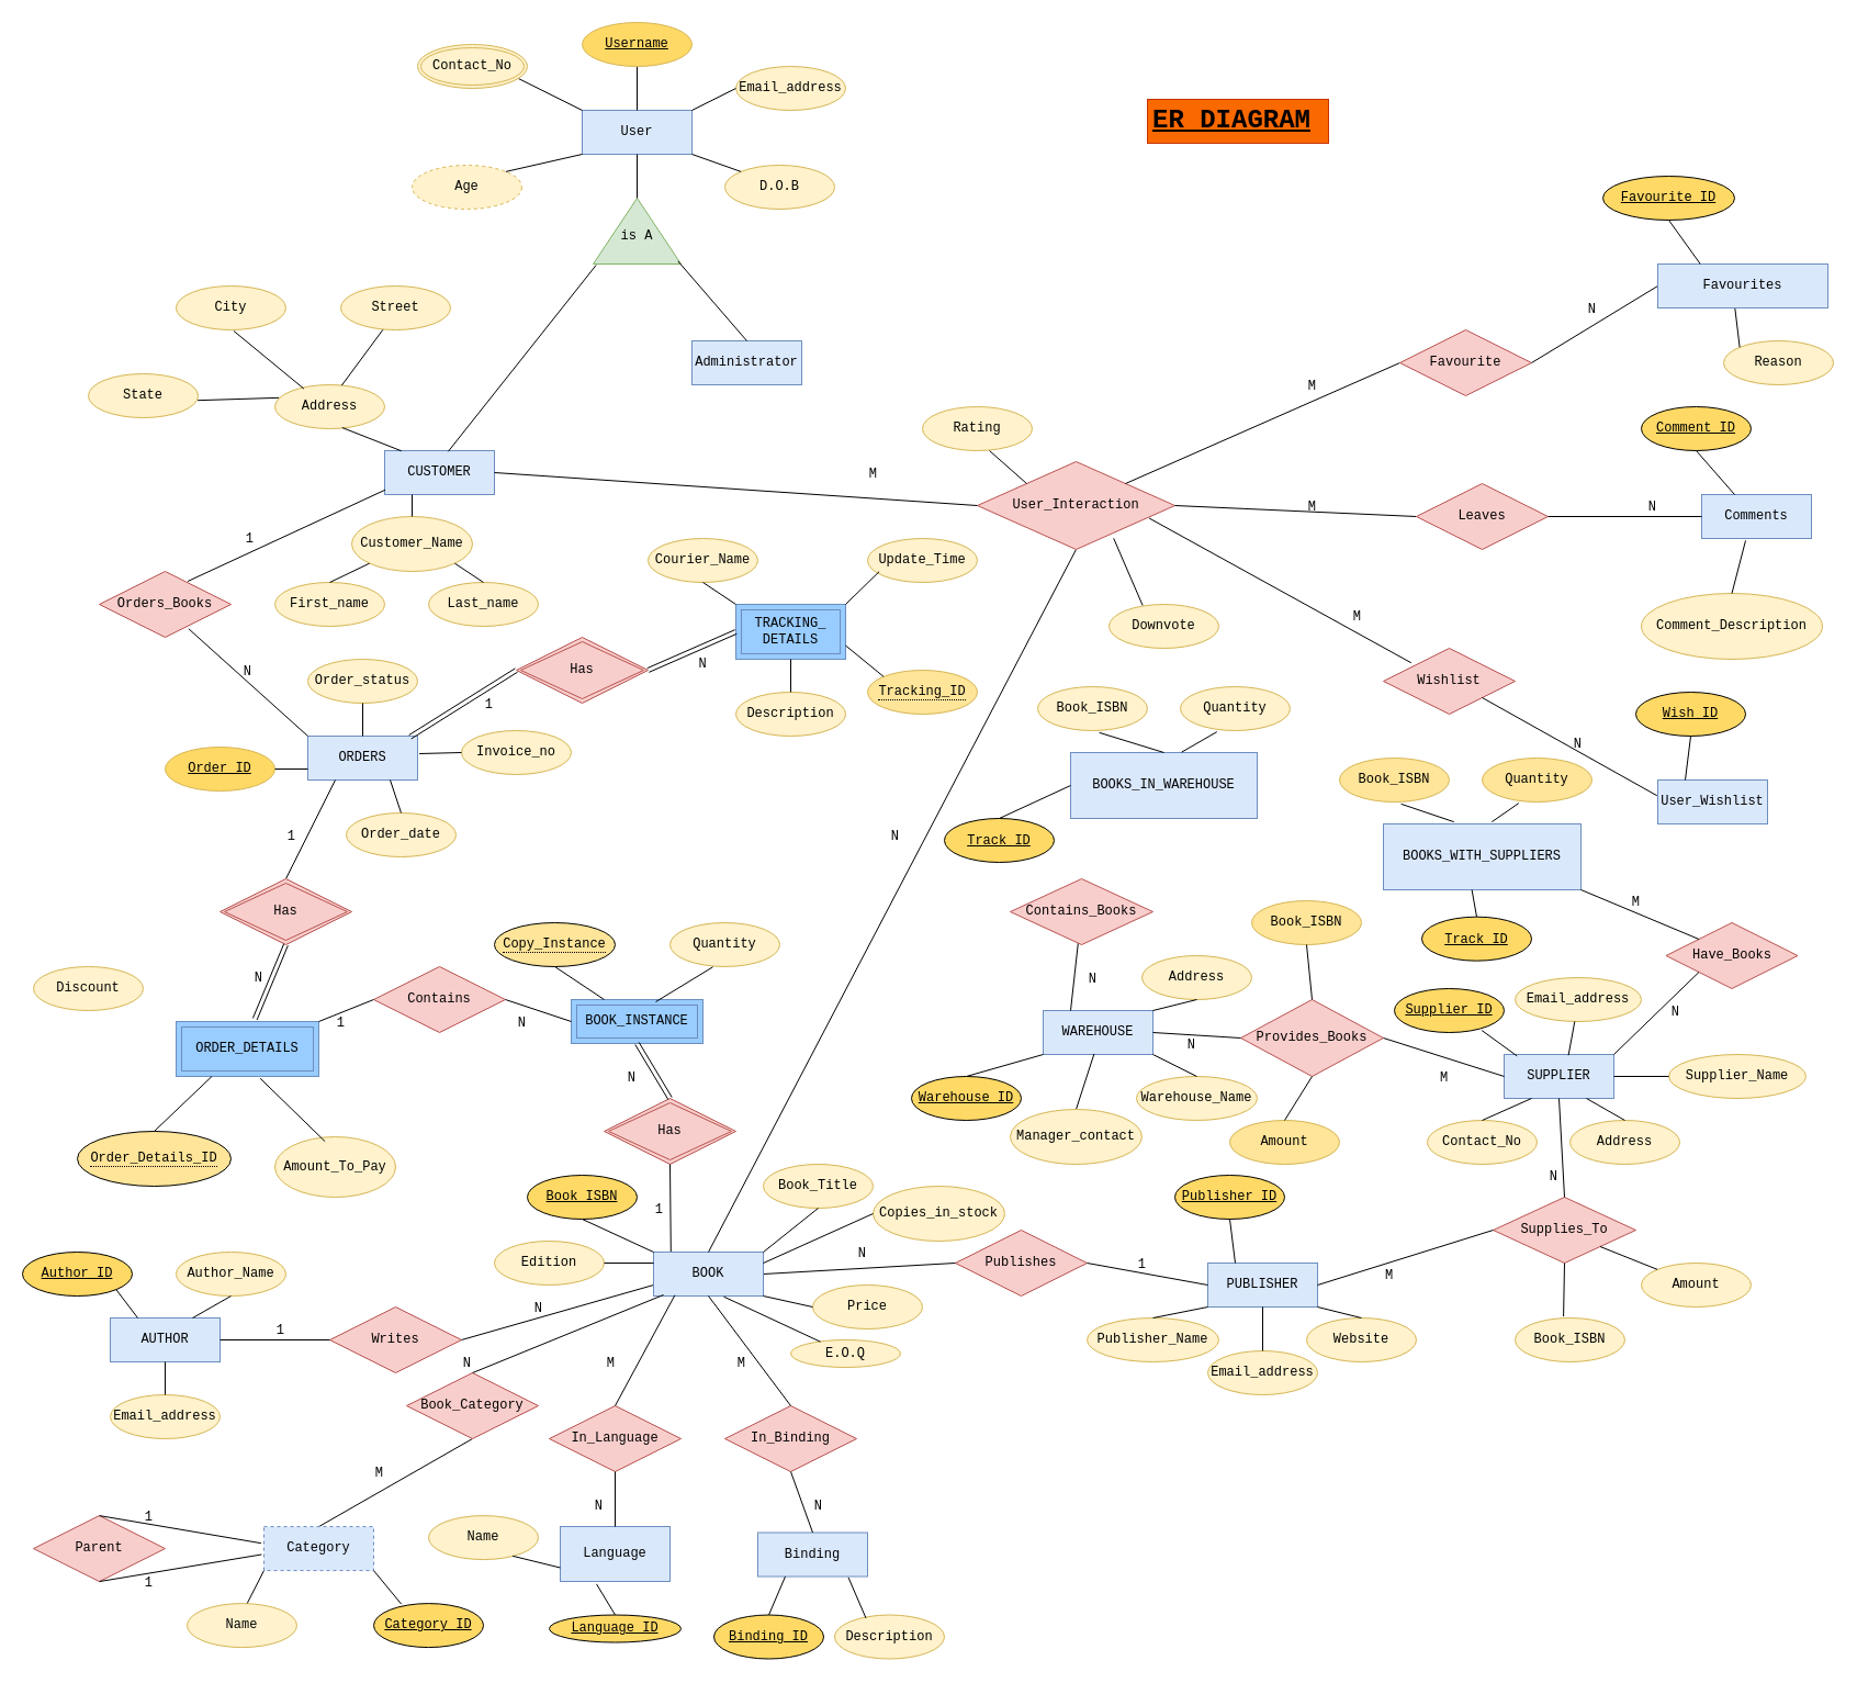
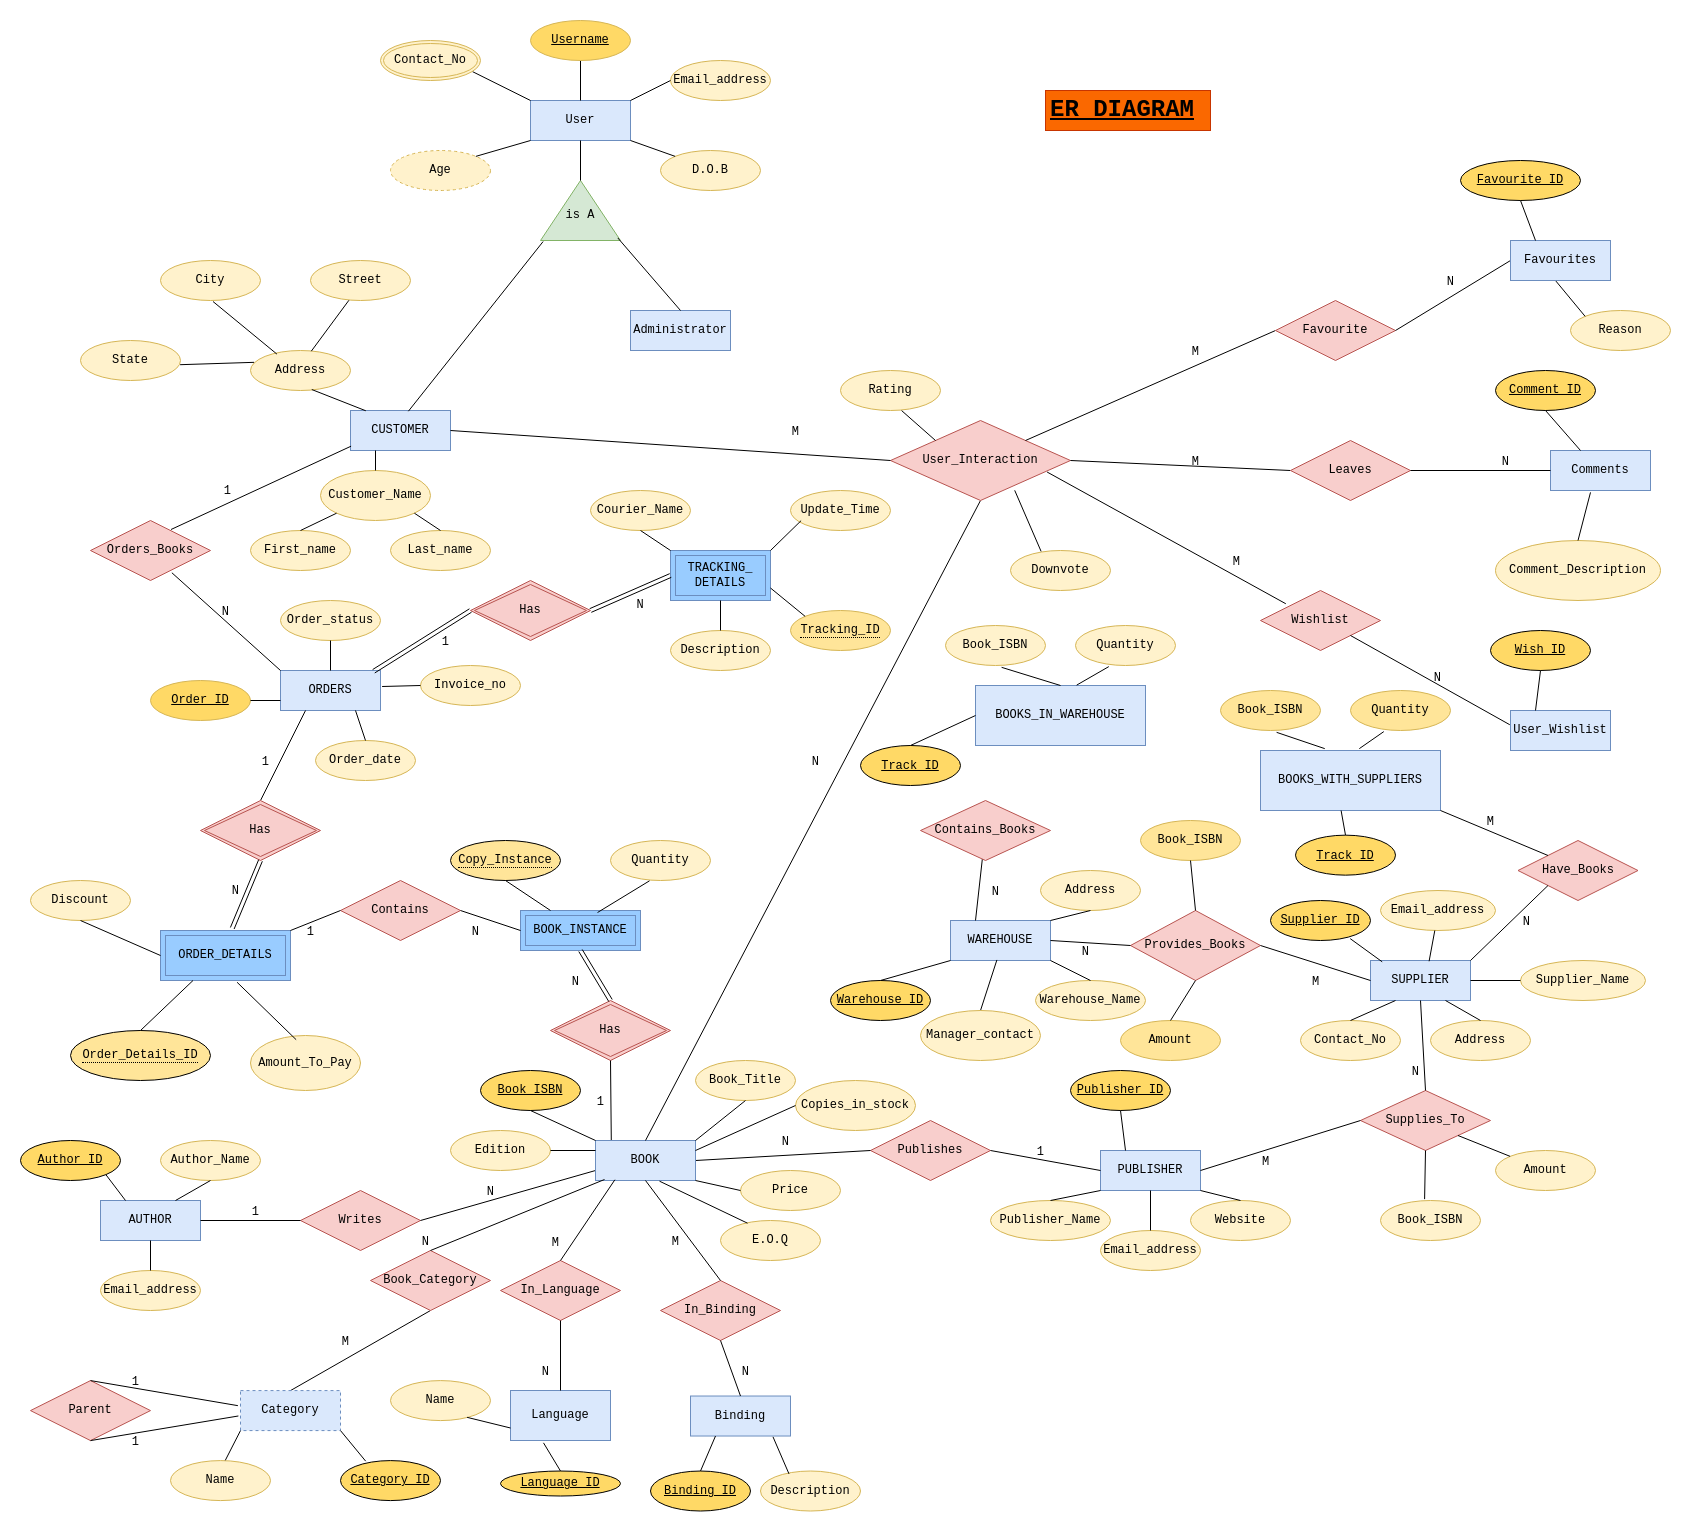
- <mxCell id="243" value="Age" style="ellipse;whiteSpace=wrap;html=1;align=center;dashed=1;fontFamily=Courier New;fillColor=#fff2cc;strokeColor=#d6b656;" parent="1" vertex="1"><mxGeometry x="375" y="150" width="100" height="40" as="geometry" /></mxCell>
+ <mxCell id="243" value="Age" style="ellipse;whiteSpace=wrap;html=1;align=center;dashed=1;fontFamily=Courier New;fillColor=#fff2cc;strokeColor=#d6b656;" parent="1" vertex="1"><mxGeometry x="390" y="150" width="100" height="40" as="geometry" /></mxCell>
- <mxCell id="215" value="Favourites" style="whiteSpace=wrap;html=1;align=center;fontFamily=Courier New;fillColor=#dae8fc;strokeColor=#6c8ebf;" parent="1" vertex="1"><mxGeometry x="1510" y="240" width="155" height="40" as="geometry" /></mxCell>
+ <mxCell id="215" value="Favourites" style="whiteSpace=wrap;html=1;align=center;fontFamily=Courier New;fillColor=#dae8fc;strokeColor=#6c8ebf;" parent="1" vertex="1"><mxGeometry x="1510" y="240" width="100" height="40" as="geometry" /></mxCell>
+ <mxCell id="141" value="" style="endArrow=none;html=1;rounded=0;exitX=0.5;exitY=1;exitDx=0;exitDy=0;entryX=0;entryY=0.5;entryDx=0;entryDy=0;fontFamily=Courier New;" parent="1" source="140" target="135" edge="1"><mxGeometry relative="1" as="geometry"><mxPoint x="500" y="1000" as="sourcePoint" /><mxPoint x="660" y="1000" as="targetPoint" /></mxGeometry></mxCell>
- <mxCell id="107" value="E.O.Q" style="ellipse;whiteSpace=wrap;html=1;align=center;fontFamily=Courier New;fillColor=#fff2cc;strokeColor=#d6b656;" parent="103" vertex="1"><mxGeometry x="270" y="170" width="100" height="25" as="geometry" /></mxCell>
+ <mxCell id="107" value="E.O.Q" style="ellipse;whiteSpace=wrap;html=1;align=center;fontFamily=Courier New;fillColor=#fff2cc;strokeColor=#d6b656;" parent="103" vertex="1"><mxGeometry x="270" y="170" width="100" height="40" as="geometry" /></mxCell>
- <mxCell id="115" value="In_Language" style="shape=rhombus;perimeter=rhombusPerimeter;whiteSpace=wrap;html=1;align=center;fontFamily=Courier New;fillColor=#f8cecc;strokeColor=#b85450;" parent="103" vertex="1"><mxGeometry x="50" y="230" width="120" height="60" as="geometry" /></mxCell>
+ <mxCell id="115" value="In_Language" style="shape=rhombus;perimeter=rhombusPerimeter;whiteSpace=wrap;html=1;align=center;fontFamily=Courier New;fillColor=#f8cecc;strokeColor=#b85450;" parent="103" vertex="1"><mxGeometry x="50" y="210" width="120" height="60" as="geometry" /></mxCell>
